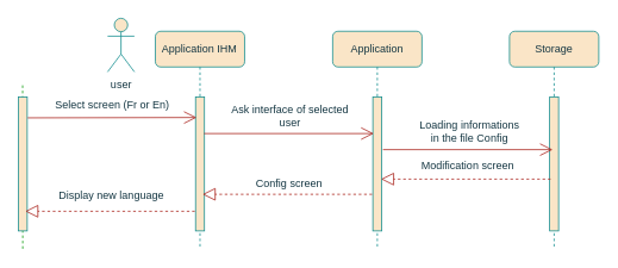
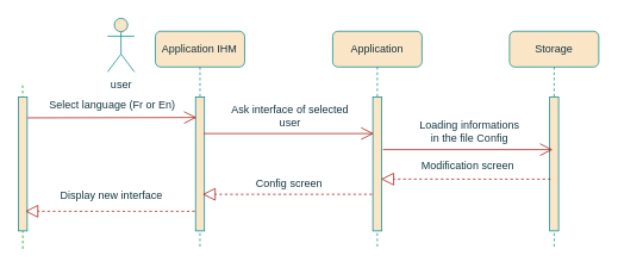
- <mxCell id="11" value="Select screen (Fr or En)" style="text;html=1;align=center;verticalAlign=middle;resizable=0;points=[];autosize=1;strokeColor=none;fillColor=none;rounded=1;fontColor=#143642;" vertex="1" parent="1"><mxGeometry x="45.09" y="102" width="160" height="30" as="geometry" /></mxCell>
+ <mxCell id="11" value="Select language (Fr or En)" style="text;html=1;align=center;verticalAlign=middle;resizable=0;points=[];autosize=1;strokeColor=none;fillColor=none;rounded=1;fontColor=#143642;" vertex="1" parent="1"><mxGeometry x="45.09" y="102" width="160" height="30" as="geometry" /></mxCell>
- <mxCell id="21" value="Display new language" style="text;html=1;align=center;verticalAlign=middle;resizable=0;points=[];autosize=1;strokeColor=none;fillColor=none;rounded=1;fontColor=#143642;" vertex="1" parent="1"><mxGeometry x="54.13" y="204" width="140" height="30" as="geometry" /></mxCell>
+ <mxCell id="21" value="Display new interface" style="text;html=1;align=center;verticalAlign=middle;resizable=0;points=[];autosize=1;strokeColor=none;fillColor=none;rounded=1;fontColor=#143642;" vertex="1" parent="1"><mxGeometry x="54.13" y="204" width="140" height="30" as="geometry" /></mxCell>
